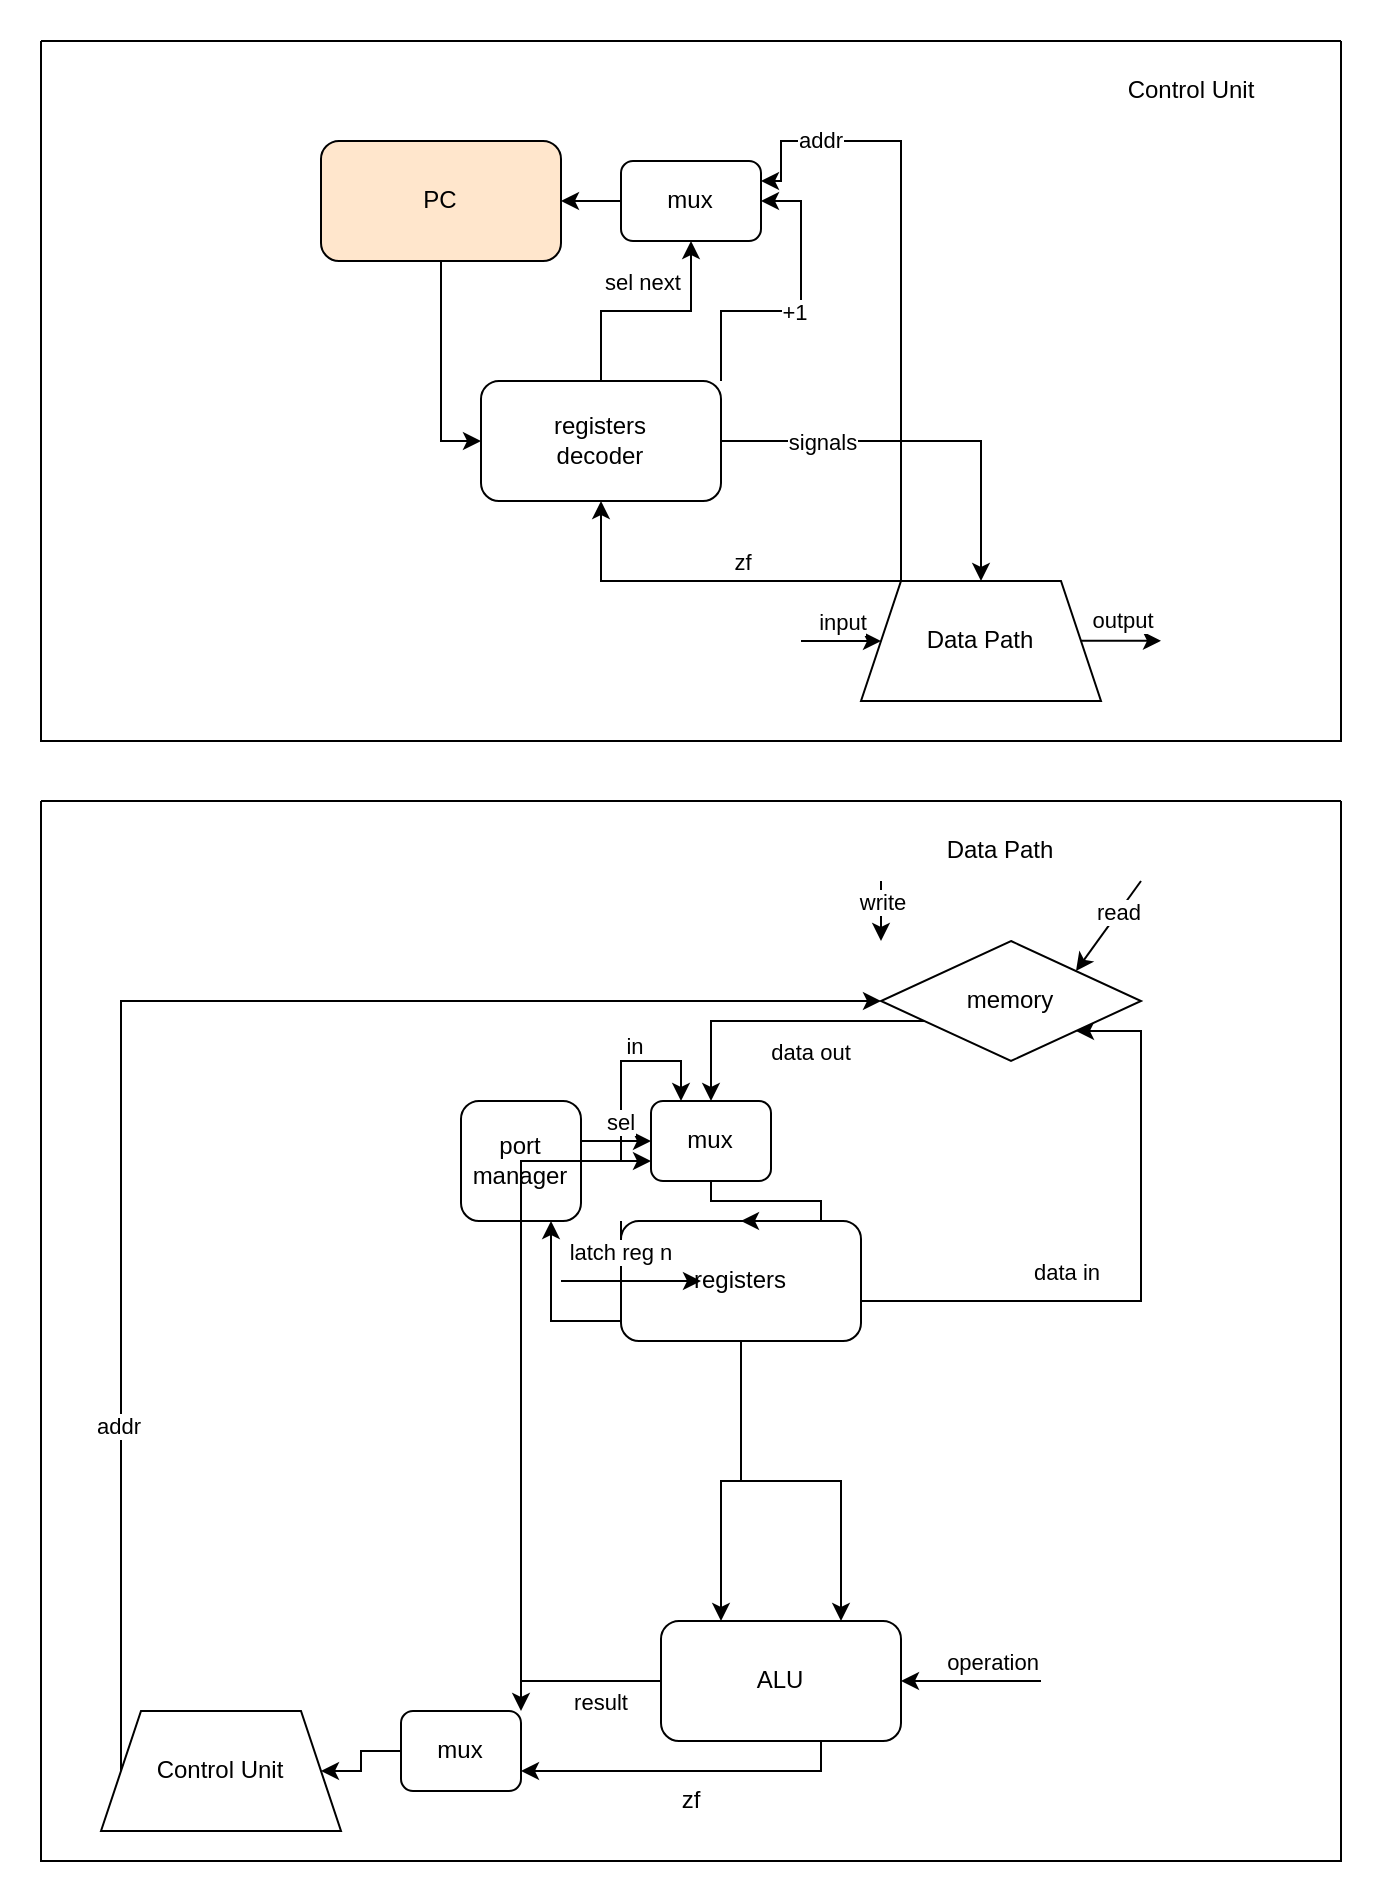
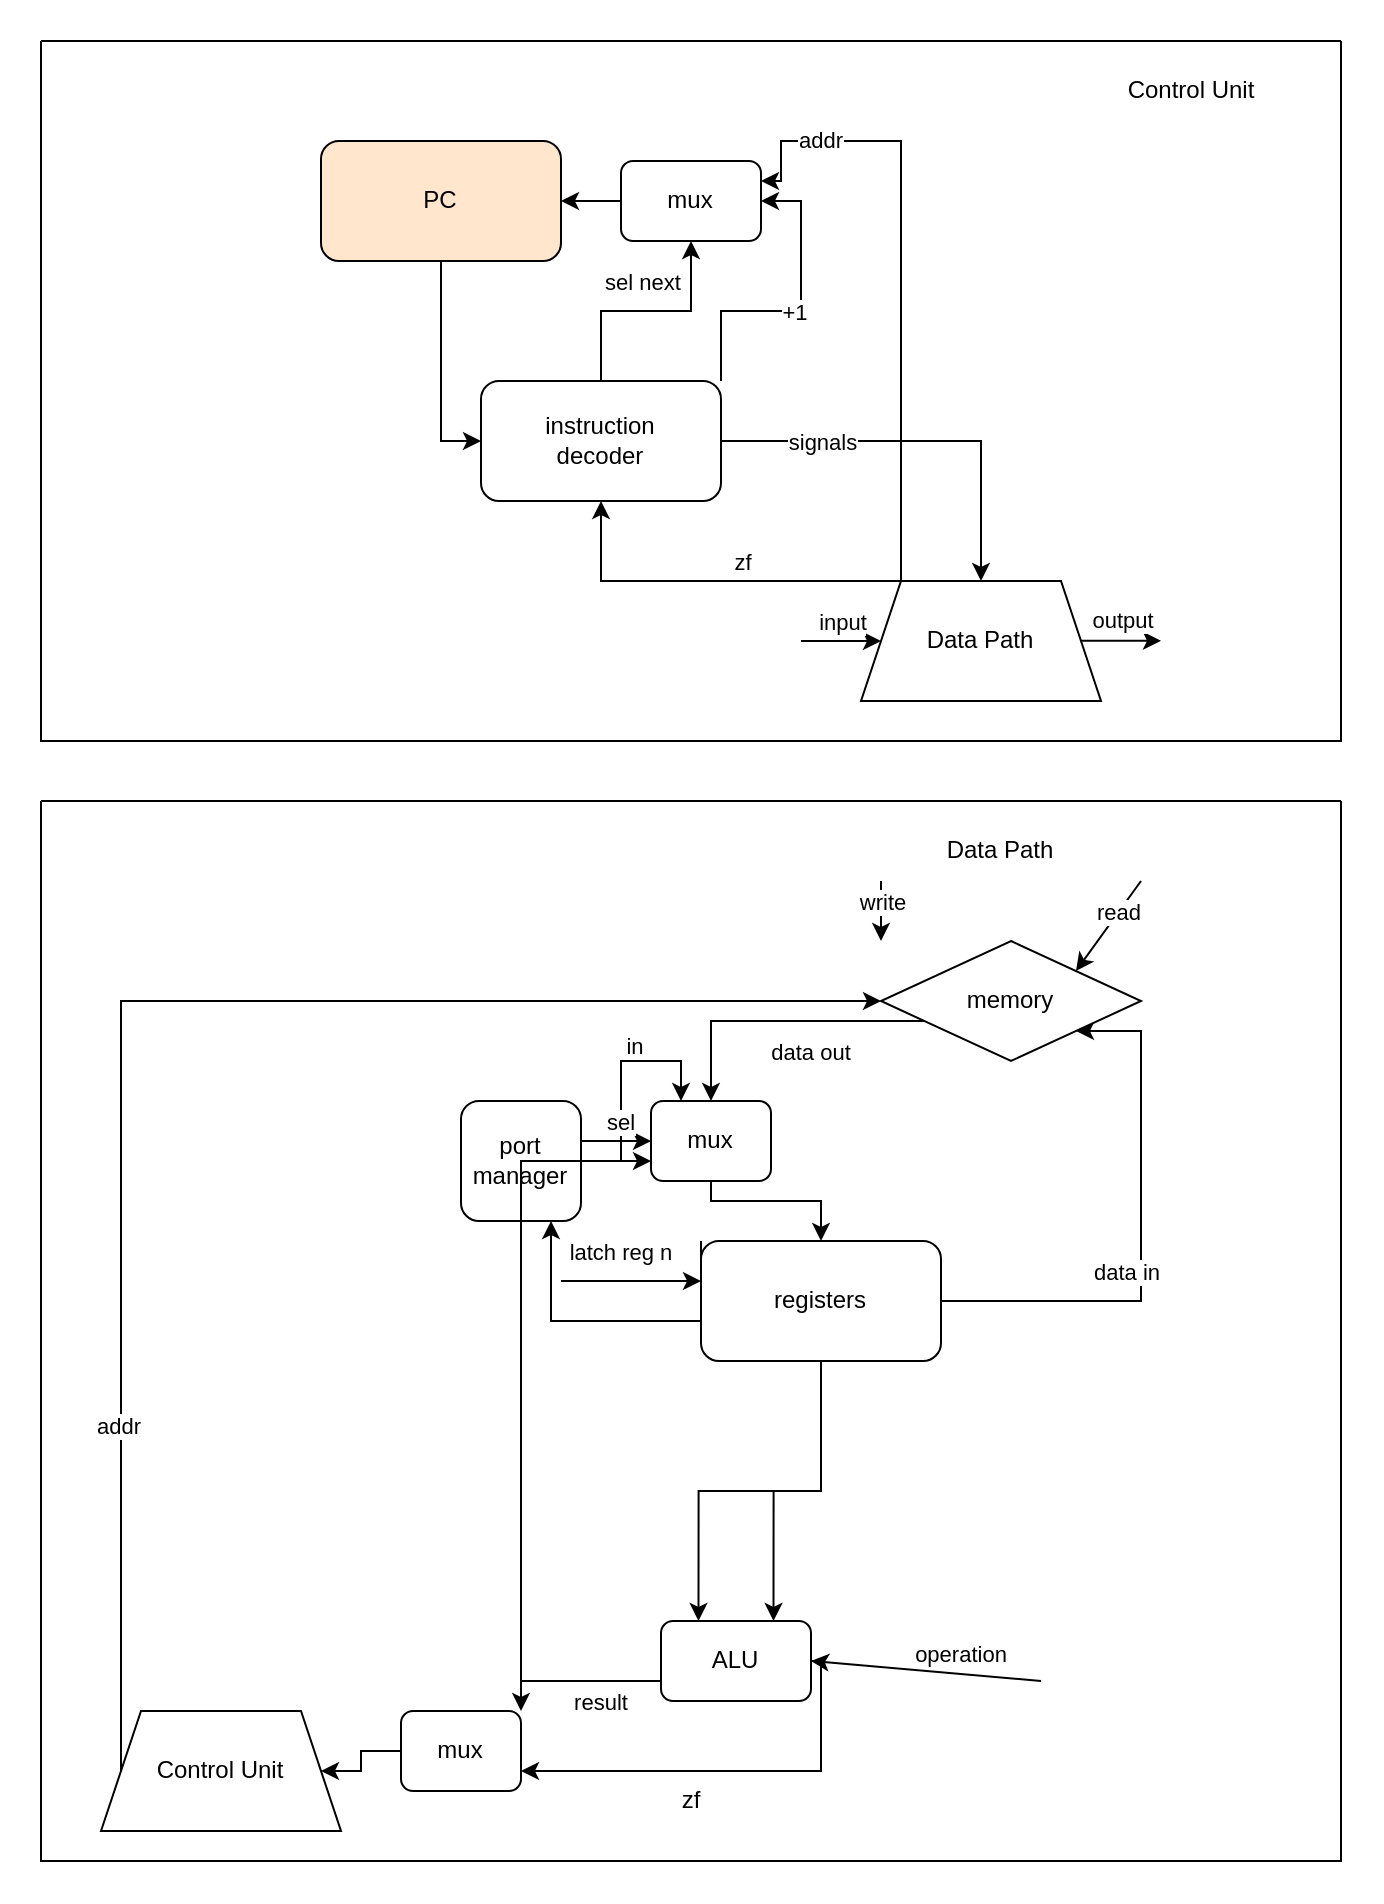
- <mxCell id="9" value="registers&lt;div&gt;decoder&lt;/div&gt;" style="rounded=1;whiteSpace=wrap;html=1;" parent="2" vertex="1"><mxGeometry x="220" y="170" width="120" height="60" as="geometry" /></mxCell>
+ <mxCell id="9" value="instruction&lt;div&gt;decoder&lt;/div&gt;" style="rounded=1;whiteSpace=wrap;html=1;" parent="2" vertex="1"><mxGeometry x="220" y="170" width="120" height="60" as="geometry" /></mxCell>
- <mxCell id="35" value="registers" style="rounded=1;whiteSpace=wrap;html=1;" parent="24" vertex="1"><mxGeometry x="290" y="210" width="120" height="60" as="geometry" /></mxCell>
+ <mxCell id="35" value="registers" style="rounded=1;whiteSpace=wrap;html=1;" parent="24" vertex="1"><mxGeometry x="330" y="220" width="120" height="60" as="geometry" /></mxCell>
- <mxCell id="43" value="ALU" style="rounded=1;whiteSpace=wrap;html=1;" parent="24" vertex="1"><mxGeometry x="310" y="410" width="120" height="60" as="geometry" /></mxCell>
+ <mxCell id="43" value="ALU" style="rounded=1;whiteSpace=wrap;html=1;" parent="24" vertex="1"><mxGeometry x="310" y="410" width="75" height="40" as="geometry" /></mxCell>
